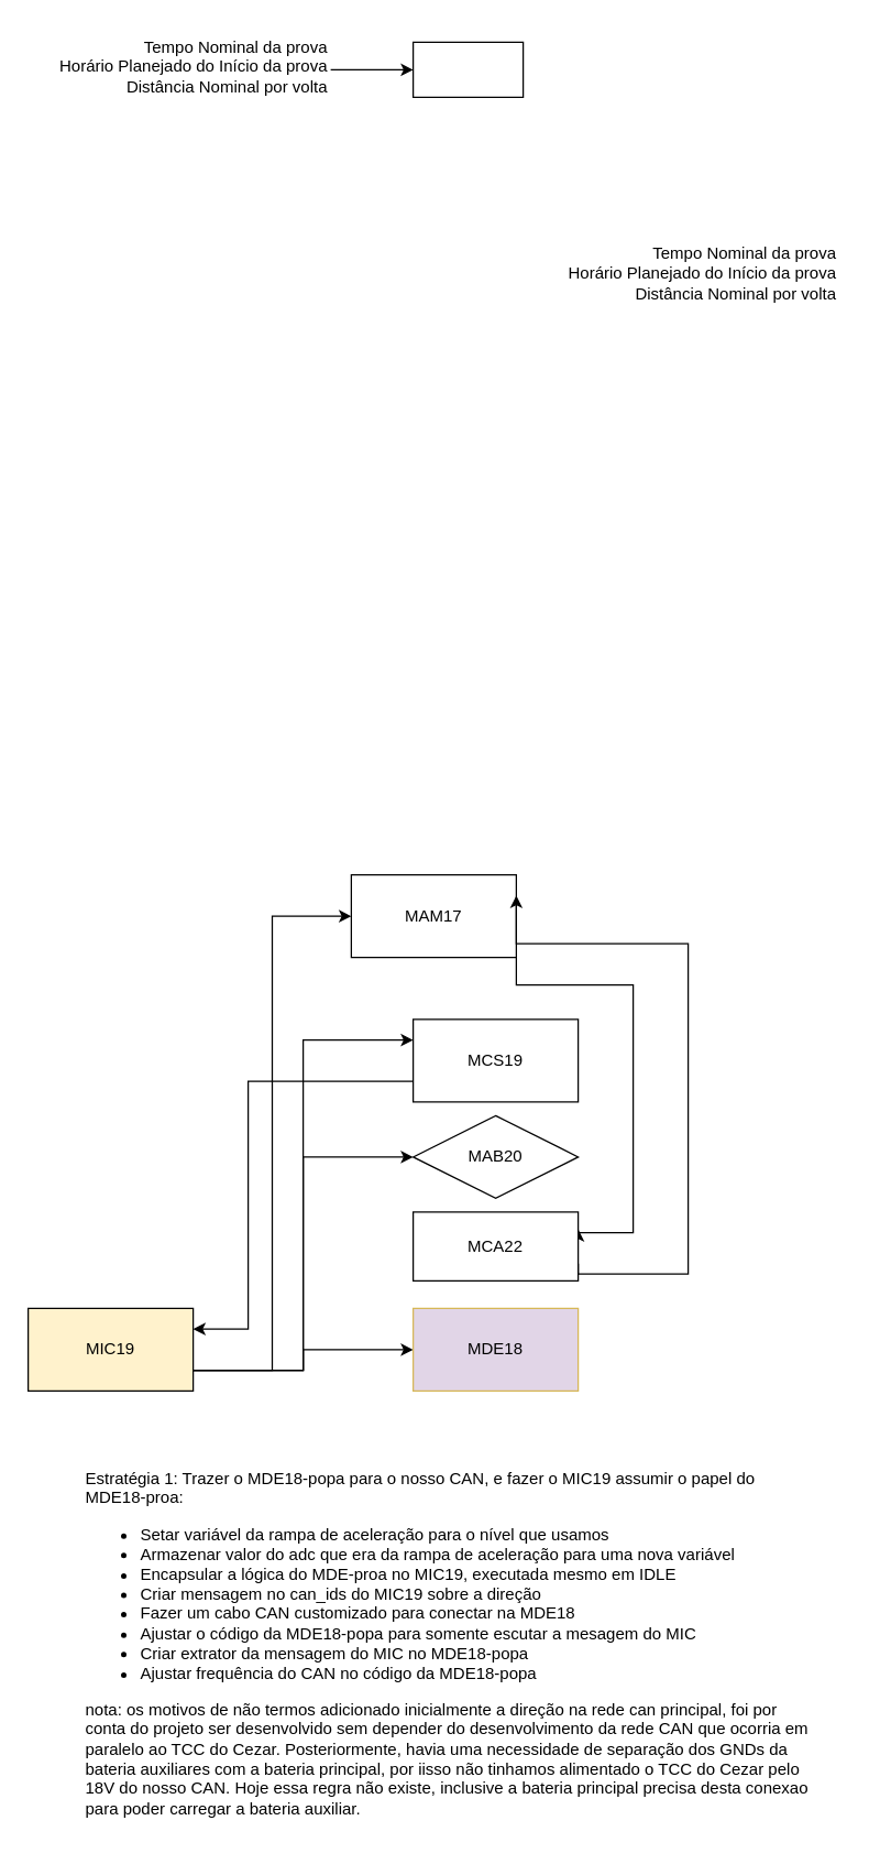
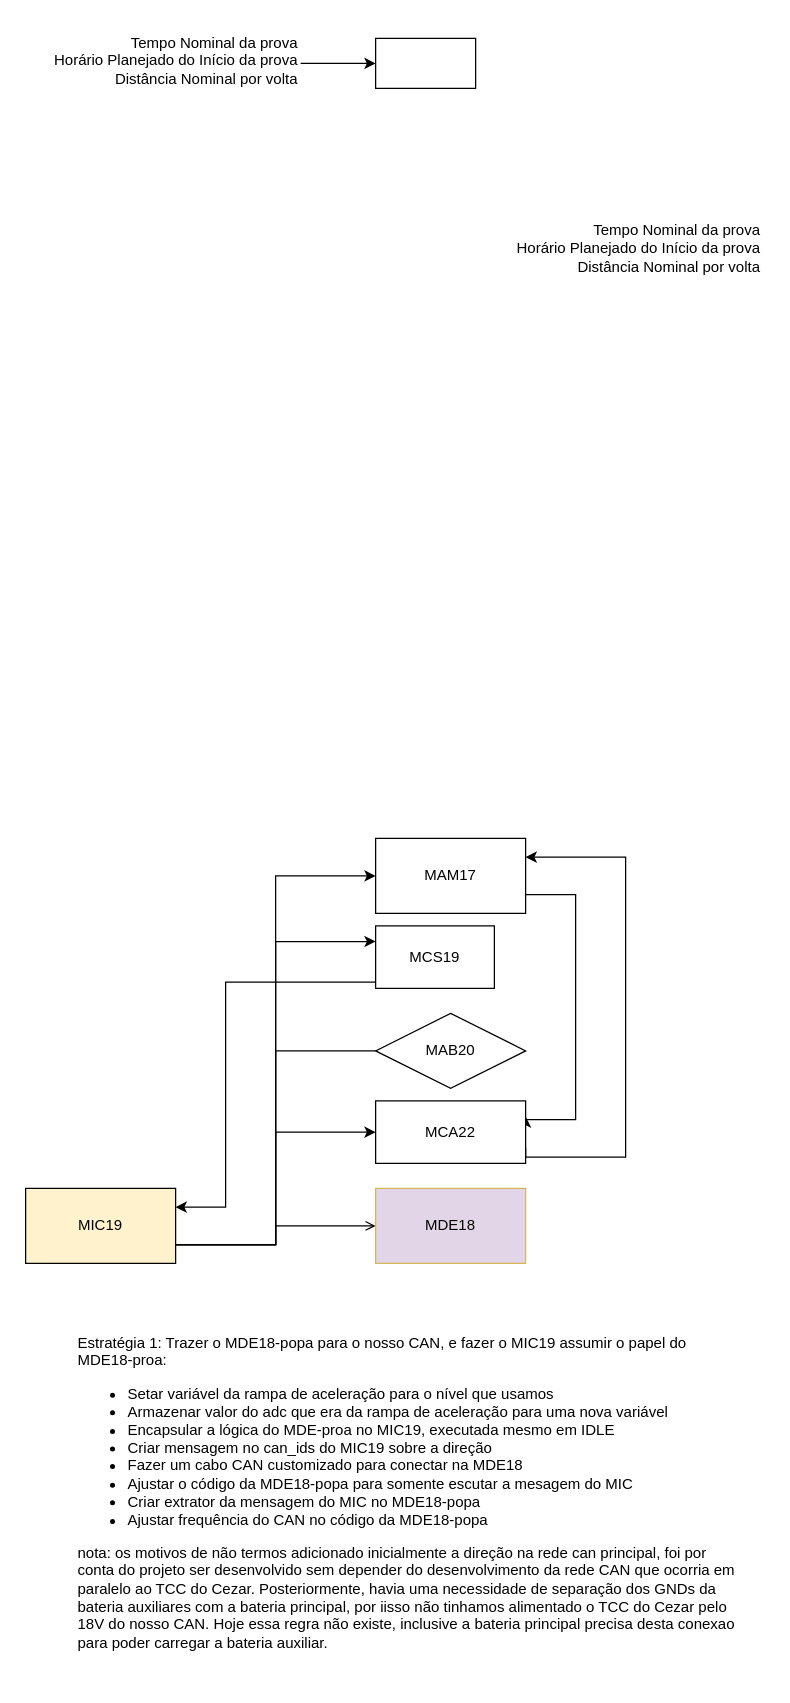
- <mxCell id="15" value="MAM17" style="rounded=0;whiteSpace=wrap;html=1;" vertex="1" parent="1"><mxGeometry x="255" y="635" width="120" height="60" as="geometry" /></mxCell>
+ <mxCell id="15" value="MAM17" style="rounded=0;whiteSpace=wrap;html=1;" vertex="1" parent="1"><mxGeometry x="300" y="670" width="120" height="60" as="geometry" /></mxCell>
- <mxCell id="13" value="MCS19" style="rounded=0;whiteSpace=wrap;html=1;" vertex="1" parent="1"><mxGeometry x="300" y="740" width="120" height="60" as="geometry" /></mxCell>
+ <mxCell id="13" value="MCS19" style="rounded=0;whiteSpace=wrap;html=1;" vertex="1" parent="1"><mxGeometry x="300" y="740" width="95" height="50" as="geometry" /></mxCell>
- <mxCell id="7" style="edgeStyle=orthogonalEdgeStyle;rounded=0;orthogonalLoop=1;jettySize=auto;html=1;exitX=1;exitY=0.75;exitDx=0;exitDy=0;entryX=0;entryY=0.5;entryDx=0;entryDy=0;" edge="1" parent="1" source="11" target="16"><mxGeometry relative="1" as="geometry" /></mxCell>
+ <mxCell id="7" style="edgeStyle=orthogonalEdgeStyle;rounded=0;orthogonalLoop=1;jettySize=auto;html=1;exitX=1;exitY=0.75;exitDx=0;exitDy=0;entryX=0;entryY=0.5;entryDx=0;entryDy=0;endArrow=none;" edge="1" parent="1" source="11" target="16"><mxGeometry relative="1" as="geometry" /></mxCell>
+ <mxCell id="8" style="edgeStyle=orthogonalEdgeStyle;rounded=0;orthogonalLoop=1;jettySize=auto;html=1;exitX=1;exitY=0.75;exitDx=0;exitDy=0;entryX=0;entryY=0.5;entryDx=0;entryDy=0;" edge="1" parent="1" source="11" target="18"><mxGeometry relative="1" as="geometry" /></mxCell>
- <mxCell id="9" style="edgeStyle=orthogonalEdgeStyle;rounded=0;orthogonalLoop=1;jettySize=auto;html=1;exitX=1;exitY=0.75;exitDx=0;exitDy=0;entryX=0;entryY=0.5;entryDx=0;entryDy=0;" edge="1" parent="1" source="11" target="19"><mxGeometry relative="1" as="geometry" /></mxCell>
+ <mxCell id="9" style="edgeStyle=orthogonalEdgeStyle;rounded=0;orthogonalLoop=1;jettySize=auto;html=1;exitX=1;exitY=0.75;exitDx=0;exitDy=0;entryX=0;entryY=0.5;entryDx=0;entryDy=0;endArrow=open;" edge="1" parent="1" source="11" target="19"><mxGeometry relative="1" as="geometry" /></mxCell>
